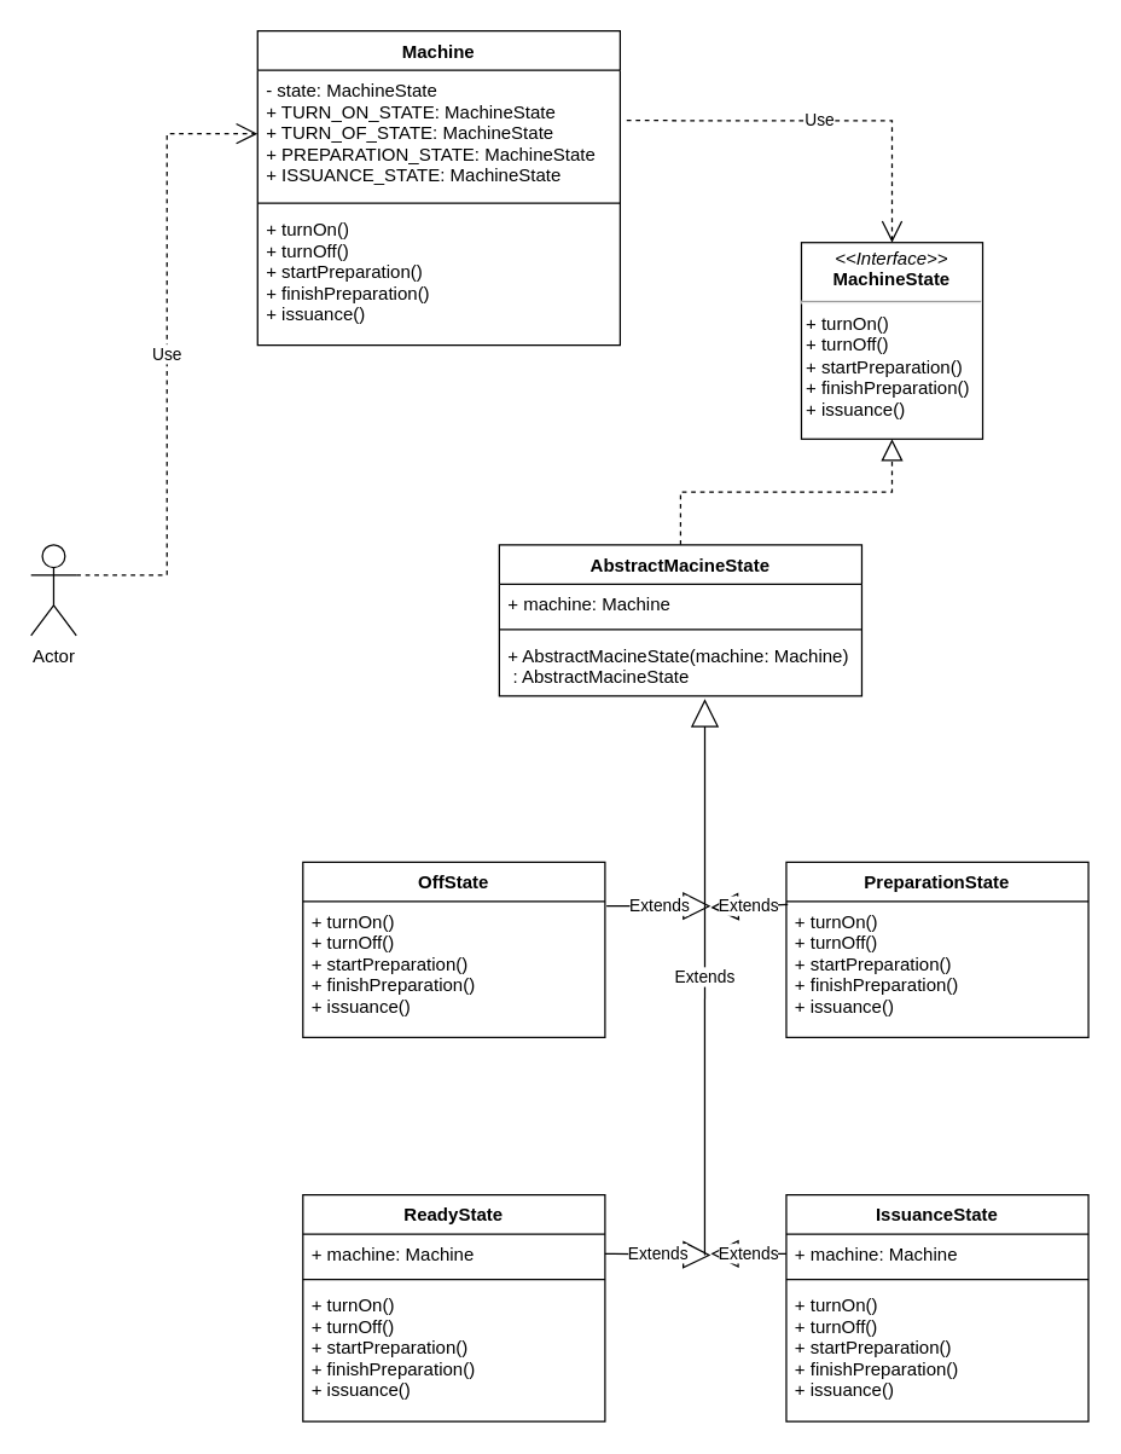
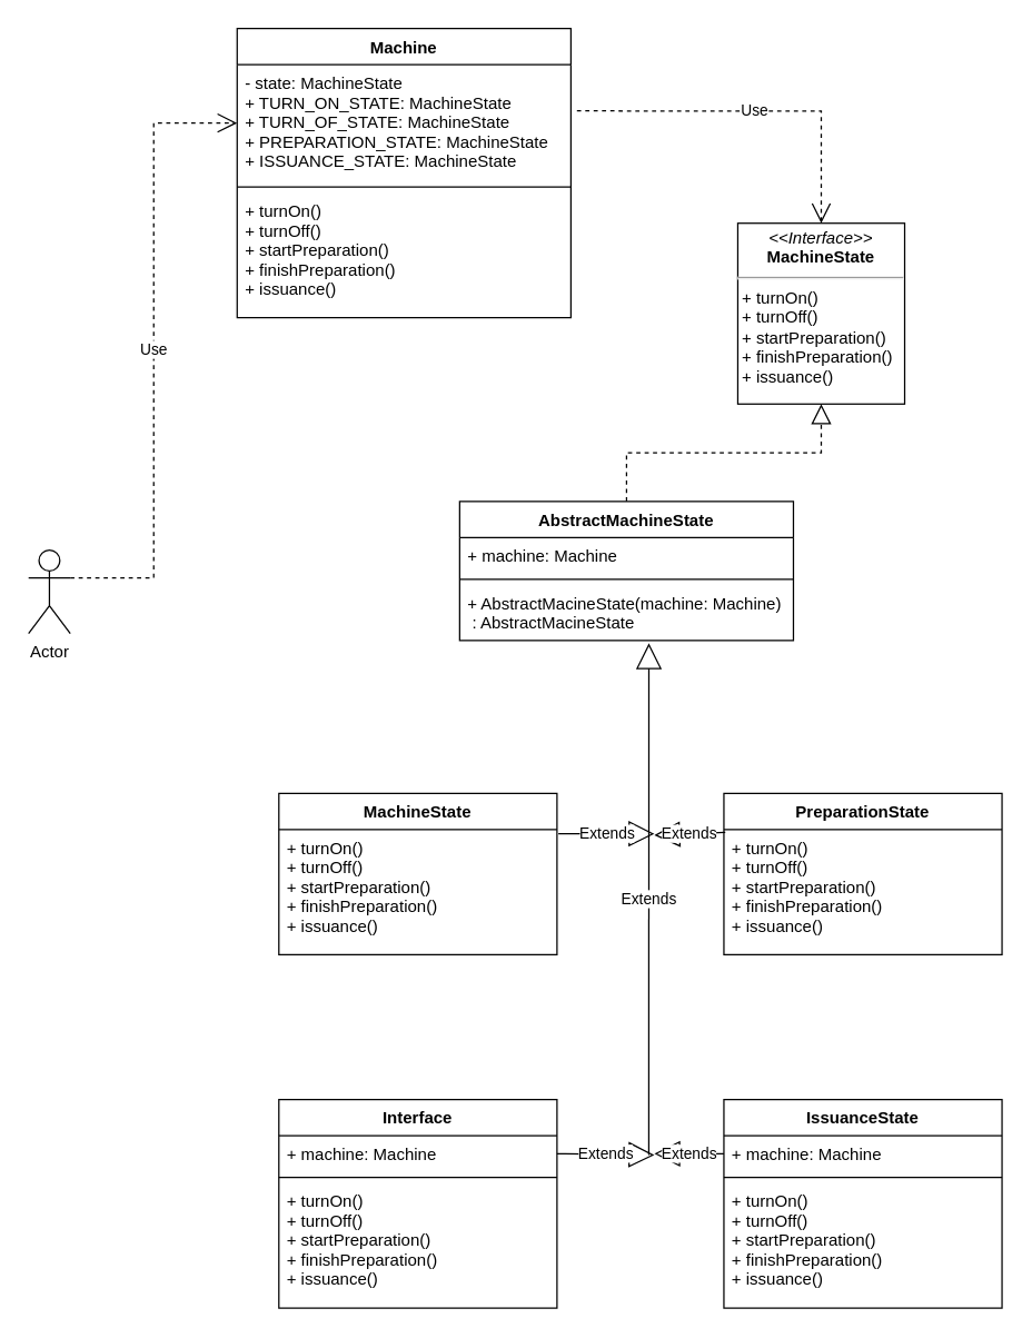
- <mxCell id="22" value="AbstractMacineState" style="swimlane;fontStyle=1;align=center;verticalAlign=top;childLayout=stackLayout;horizontal=1;startSize=26;horizontalStack=0;resizeParent=1;resizeParentMax=0;resizeLast=0;collapsible=1;marginBottom=0;" parent="1" vertex="1"><mxGeometry x="330" y="360" width="240" height="100" as="geometry" /></mxCell>
+ <mxCell id="22" value="AbstractMachineState" style="swimlane;fontStyle=1;align=center;verticalAlign=top;childLayout=stackLayout;horizontal=1;startSize=26;horizontalStack=0;resizeParent=1;resizeParentMax=0;resizeLast=0;collapsible=1;marginBottom=0;" parent="1" vertex="1"><mxGeometry x="330" y="360" width="240" height="100" as="geometry" /></mxCell>
- <mxCell id="15" value="Actor" style="shape=umlActor;verticalLabelPosition=bottom;verticalAlign=top;html=1;outlineConnect=0;" parent="1" vertex="1"><mxGeometry x="20" y="360" width="30" height="60" as="geometry" /></mxCell>
+ <mxCell id="15" value="Actor" style="shape=umlActor;verticalLabelPosition=bottom;verticalAlign=top;html=1;outlineConnect=0;" parent="1" vertex="1"><mxGeometry x="20" y="395" width="30" height="60" as="geometry" /></mxCell>
- <mxCell id="3" value="OffState" style="swimlane;fontStyle=1;align=center;verticalAlign=top;childLayout=stackLayout;horizontal=1;startSize=26;horizontalStack=0;resizeParent=1;resizeParentMax=0;resizeLast=0;collapsible=1;marginBottom=0;" parent="1" vertex="1"><mxGeometry x="200" y="570" width="200" height="116" as="geometry" /></mxCell>
+ <mxCell id="3" value="MachineState" style="swimlane;fontStyle=1;align=center;verticalAlign=top;childLayout=stackLayout;horizontal=1;startSize=26;horizontalStack=0;resizeParent=1;resizeParentMax=0;resizeLast=0;collapsible=1;marginBottom=0;" parent="1" vertex="1"><mxGeometry x="200" y="570" width="200" height="116" as="geometry" /></mxCell>
- <mxCell id="5" value="ReadyState" style="swimlane;fontStyle=1;align=center;verticalAlign=top;childLayout=stackLayout;horizontal=1;startSize=26;horizontalStack=0;resizeParent=1;resizeParentMax=0;resizeLast=0;collapsible=1;marginBottom=0;" parent="1" vertex="1"><mxGeometry x="200" y="790" width="200" height="150" as="geometry" /></mxCell>
+ <mxCell id="5" value="Interface" style="swimlane;fontStyle=1;align=center;verticalAlign=top;childLayout=stackLayout;horizontal=1;startSize=26;horizontalStack=0;resizeParent=1;resizeParentMax=0;resizeLast=0;collapsible=1;marginBottom=0;" parent="1" vertex="1"><mxGeometry x="200" y="790" width="200" height="150" as="geometry" /></mxCell>
